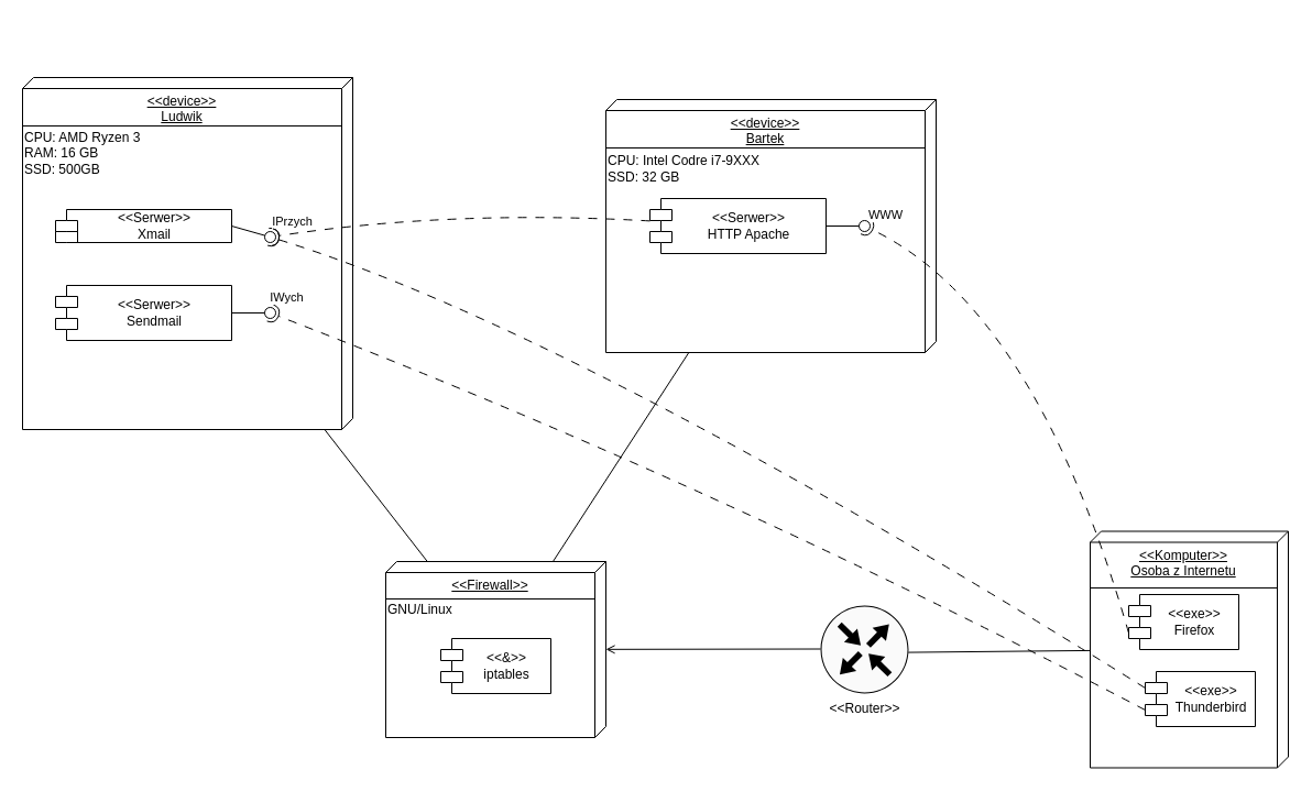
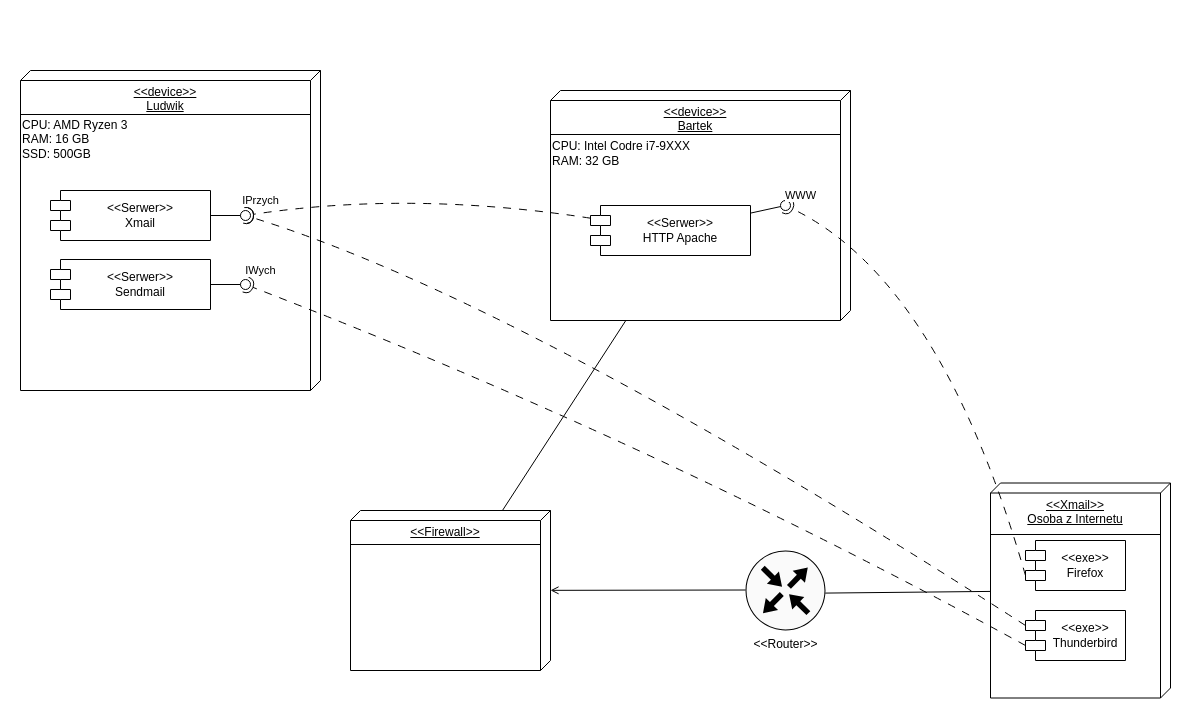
- <mxCell id="6" value="CPU: Intel Codre i7-9XXX&lt;div&gt;SSD: 32 GB&lt;/div&gt;" style="text;strokeColor=none;align=left;fillColor=none;html=1;verticalAlign=middle;whiteSpace=wrap;rounded=0;" vertex="1" parent="1"><mxGeometry x="550" y="138" width="170" height="30" as="geometry" /></mxCell>
+ <mxCell id="6" value="CPU: Intel Codre i7-9XXX&lt;div&gt;RAM: 32 GB&lt;/div&gt;" style="text;strokeColor=none;align=left;fillColor=none;html=1;verticalAlign=middle;whiteSpace=wrap;rounded=0;" vertex="1" parent="1"><mxGeometry x="550" y="138" width="170" height="30" as="geometry" /></mxCell>
- <mxCell id="9" value="&amp;lt;&amp;lt;Serwer&amp;gt;&amp;gt;&lt;div&gt;Xmail&lt;/div&gt;" style="shape=module;align=center;spacingLeft=20;align=center;verticalAlign=middle;whiteSpace=wrap;html=1;" vertex="1" parent="1"><mxGeometry x="50" y="190" width="160" height="30" as="geometry" /></mxCell>
+ <mxCell id="9" value="&amp;lt;&amp;lt;Serwer&amp;gt;&amp;gt;&lt;div&gt;Xmail&lt;/div&gt;" style="shape=module;align=center;spacingLeft=20;align=center;verticalAlign=middle;whiteSpace=wrap;html=1;" vertex="1" parent="1"><mxGeometry x="50" y="190" width="160" height="50" as="geometry" /></mxCell>
- <mxCell id="5" value="&amp;lt;&amp;lt;Serwer&amp;gt;&amp;gt;&lt;div&gt;HTTP Apache&lt;/div&gt;" style="shape=module;align=center;spacingLeft=20;align=center;verticalAlign=middle;whiteSpace=wrap;html=1;" vertex="1" parent="1"><mxGeometry x="590" y="180" width="160" height="50" as="geometry" /></mxCell>
+ <mxCell id="5" value="&amp;lt;&amp;lt;Serwer&amp;gt;&amp;gt;&lt;div&gt;HTTP Apache&lt;/div&gt;" style="shape=module;align=center;spacingLeft=20;align=center;verticalAlign=middle;whiteSpace=wrap;html=1;" vertex="1" parent="1"><mxGeometry x="590" y="205" width="160" height="50" as="geometry" /></mxCell>
- <mxCell id="19" value="" style="endArrow=none;html=1;rounded=0;" edge="1" parent="1" source="15" target="7"><mxGeometry width="50" height="50" relative="1" as="geometry"><mxPoint y="550" as="sourcePoint" x="210" /><mxPoint x="260" y="500" as="targetPoint" /></mxGeometry></mxCell>
- <mxCell id="2" value="&amp;lt;&amp;lt;Komputer&amp;gt;&amp;gt;&lt;div&gt;Osoba z Internetu&lt;/div&gt;" style="verticalAlign=top;align=center;spacingTop=8;spacingLeft=2;spacingRight=12;shape=cube;size=10;direction=south;fontStyle=4;html=1;whiteSpace=wrap;" vertex="1" parent="1"><mxGeometry x="990" y="482.5" width="180" height="215" as="geometry" /></mxCell>
+ <mxCell id="2" value="&amp;lt;&amp;lt;Xmail&amp;gt;&amp;gt;&lt;div&gt;Osoba z Internetu&lt;/div&gt;" style="verticalAlign=top;align=center;spacingTop=8;spacingLeft=2;spacingRight=12;shape=cube;size=10;direction=south;fontStyle=4;html=1;whiteSpace=wrap;" vertex="1" parent="1"><mxGeometry x="990" y="482.5" width="180" height="215" as="geometry" /></mxCell>
- <mxCell id="17" value="GNU/Linux" style="text;strokeColor=none;align=left;fillColor=none;html=1;verticalAlign=middle;whiteSpace=wrap;rounded=0;" vertex="1" parent="1"><mxGeometry x="350" y="548" width="60" height="12" as="geometry" /></mxCell>
- <mxCell id="18" value="&lt;div&gt;&amp;lt;&amp;lt;&amp;amp;&amp;gt;&amp;gt;&lt;/div&gt;iptables" style="shape=module;align=left;spacingLeft=20;align=center;verticalAlign=middle;whiteSpace=wrap;html=1;" vertex="1" parent="1"><mxGeometry x="400" y="580" width="100" height="50" as="geometry" /></mxCell>
- <mxCell id="30" value="&amp;lt;&amp;lt;exe&amp;gt;&amp;gt;&lt;div&gt;Thunderbird&lt;/div&gt;" style="shape=module;align=left;spacingLeft=20;align=center;verticalAlign=middle;whiteSpace=wrap;html=1;" vertex="1" parent="1"><mxGeometry x="1040" y="610" width="100" height="50" as="geometry" /></mxCell>
+ <mxCell id="30" value="&amp;lt;&amp;lt;exe&amp;gt;&amp;gt;&lt;div&gt;Thunderbird&lt;/div&gt;" style="shape=module;align=left;spacingLeft=20;align=center;verticalAlign=middle;whiteSpace=wrap;html=1;" vertex="1" parent="1"><mxGeometry x="1025" y="610" width="100" height="50" as="geometry" /></mxCell>
